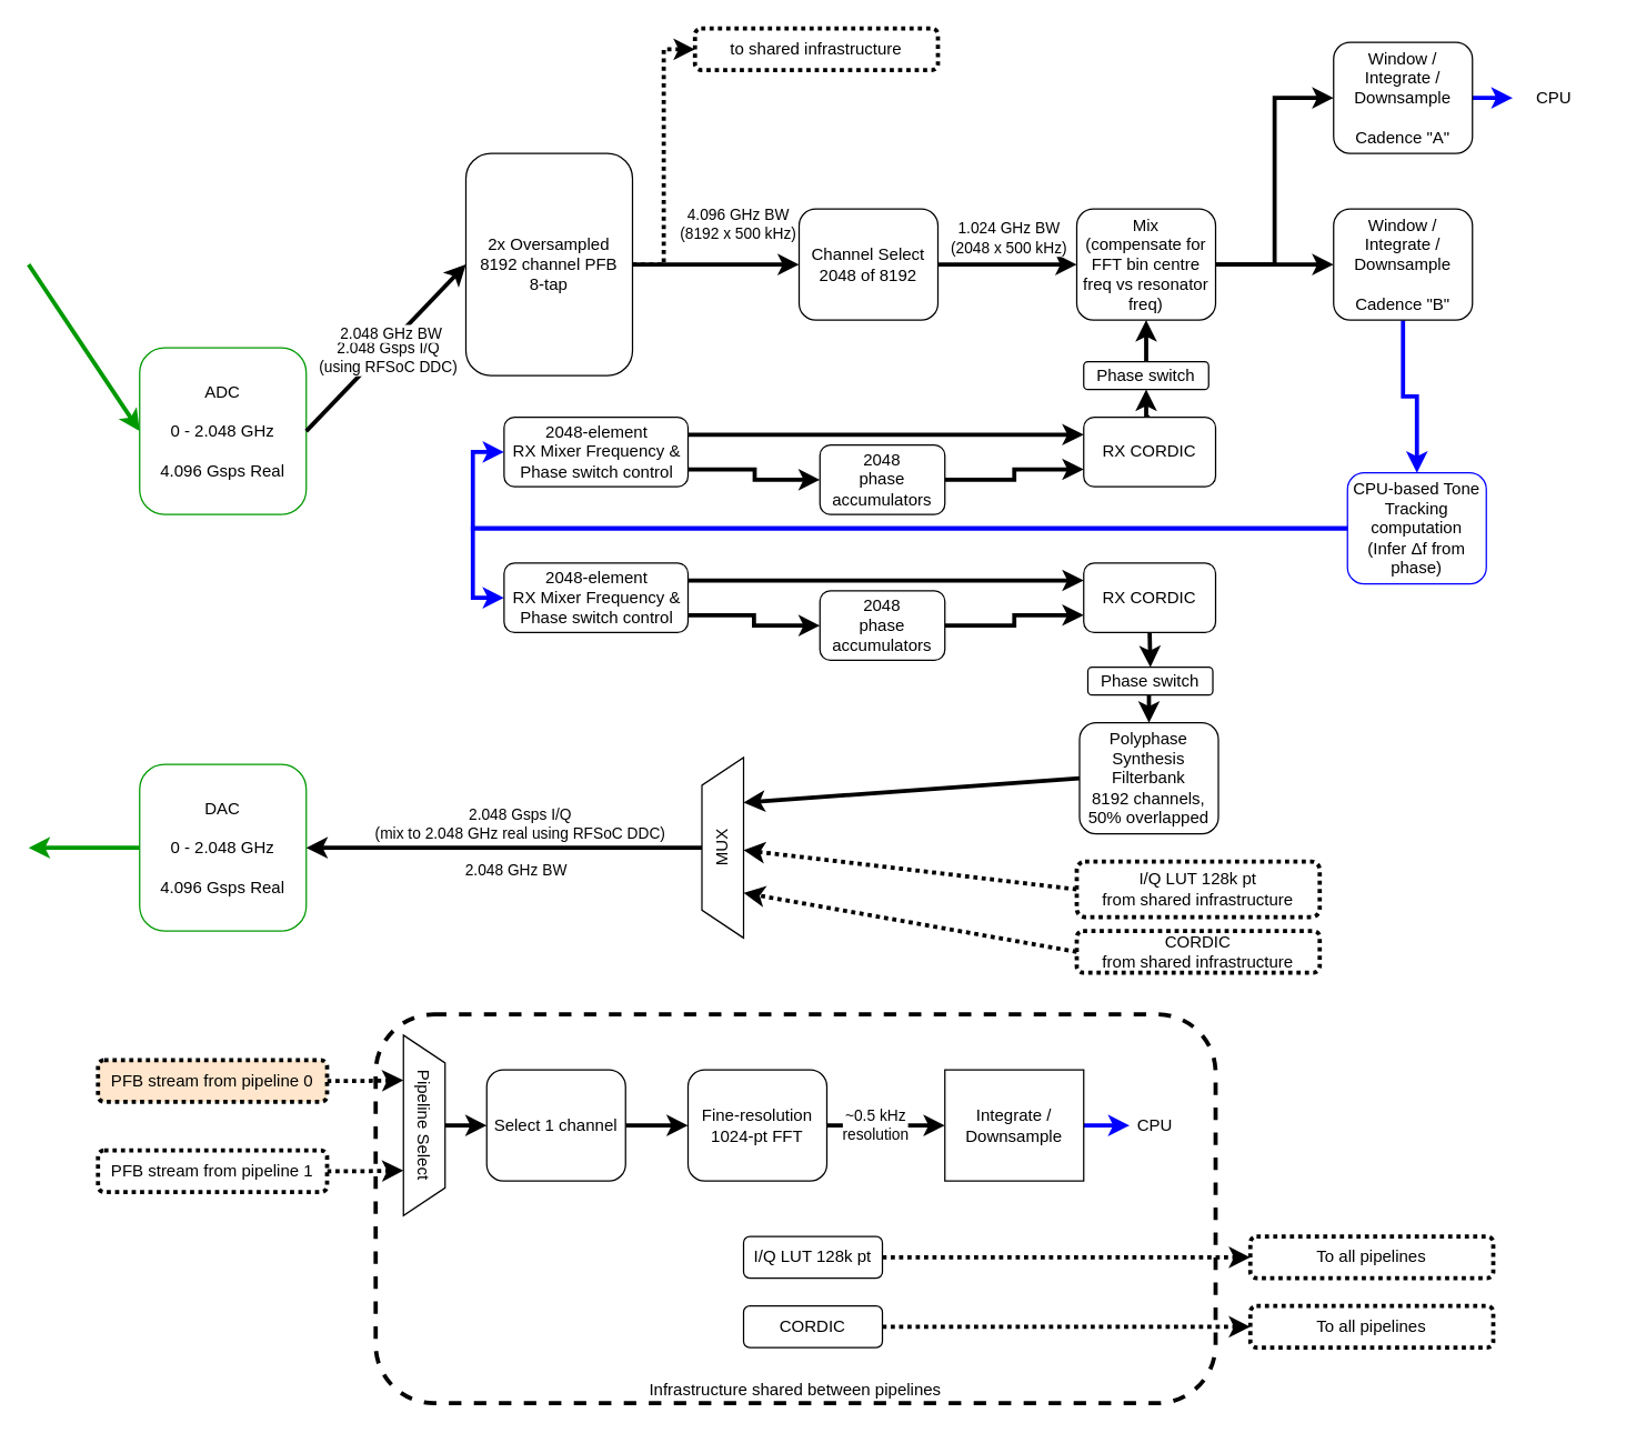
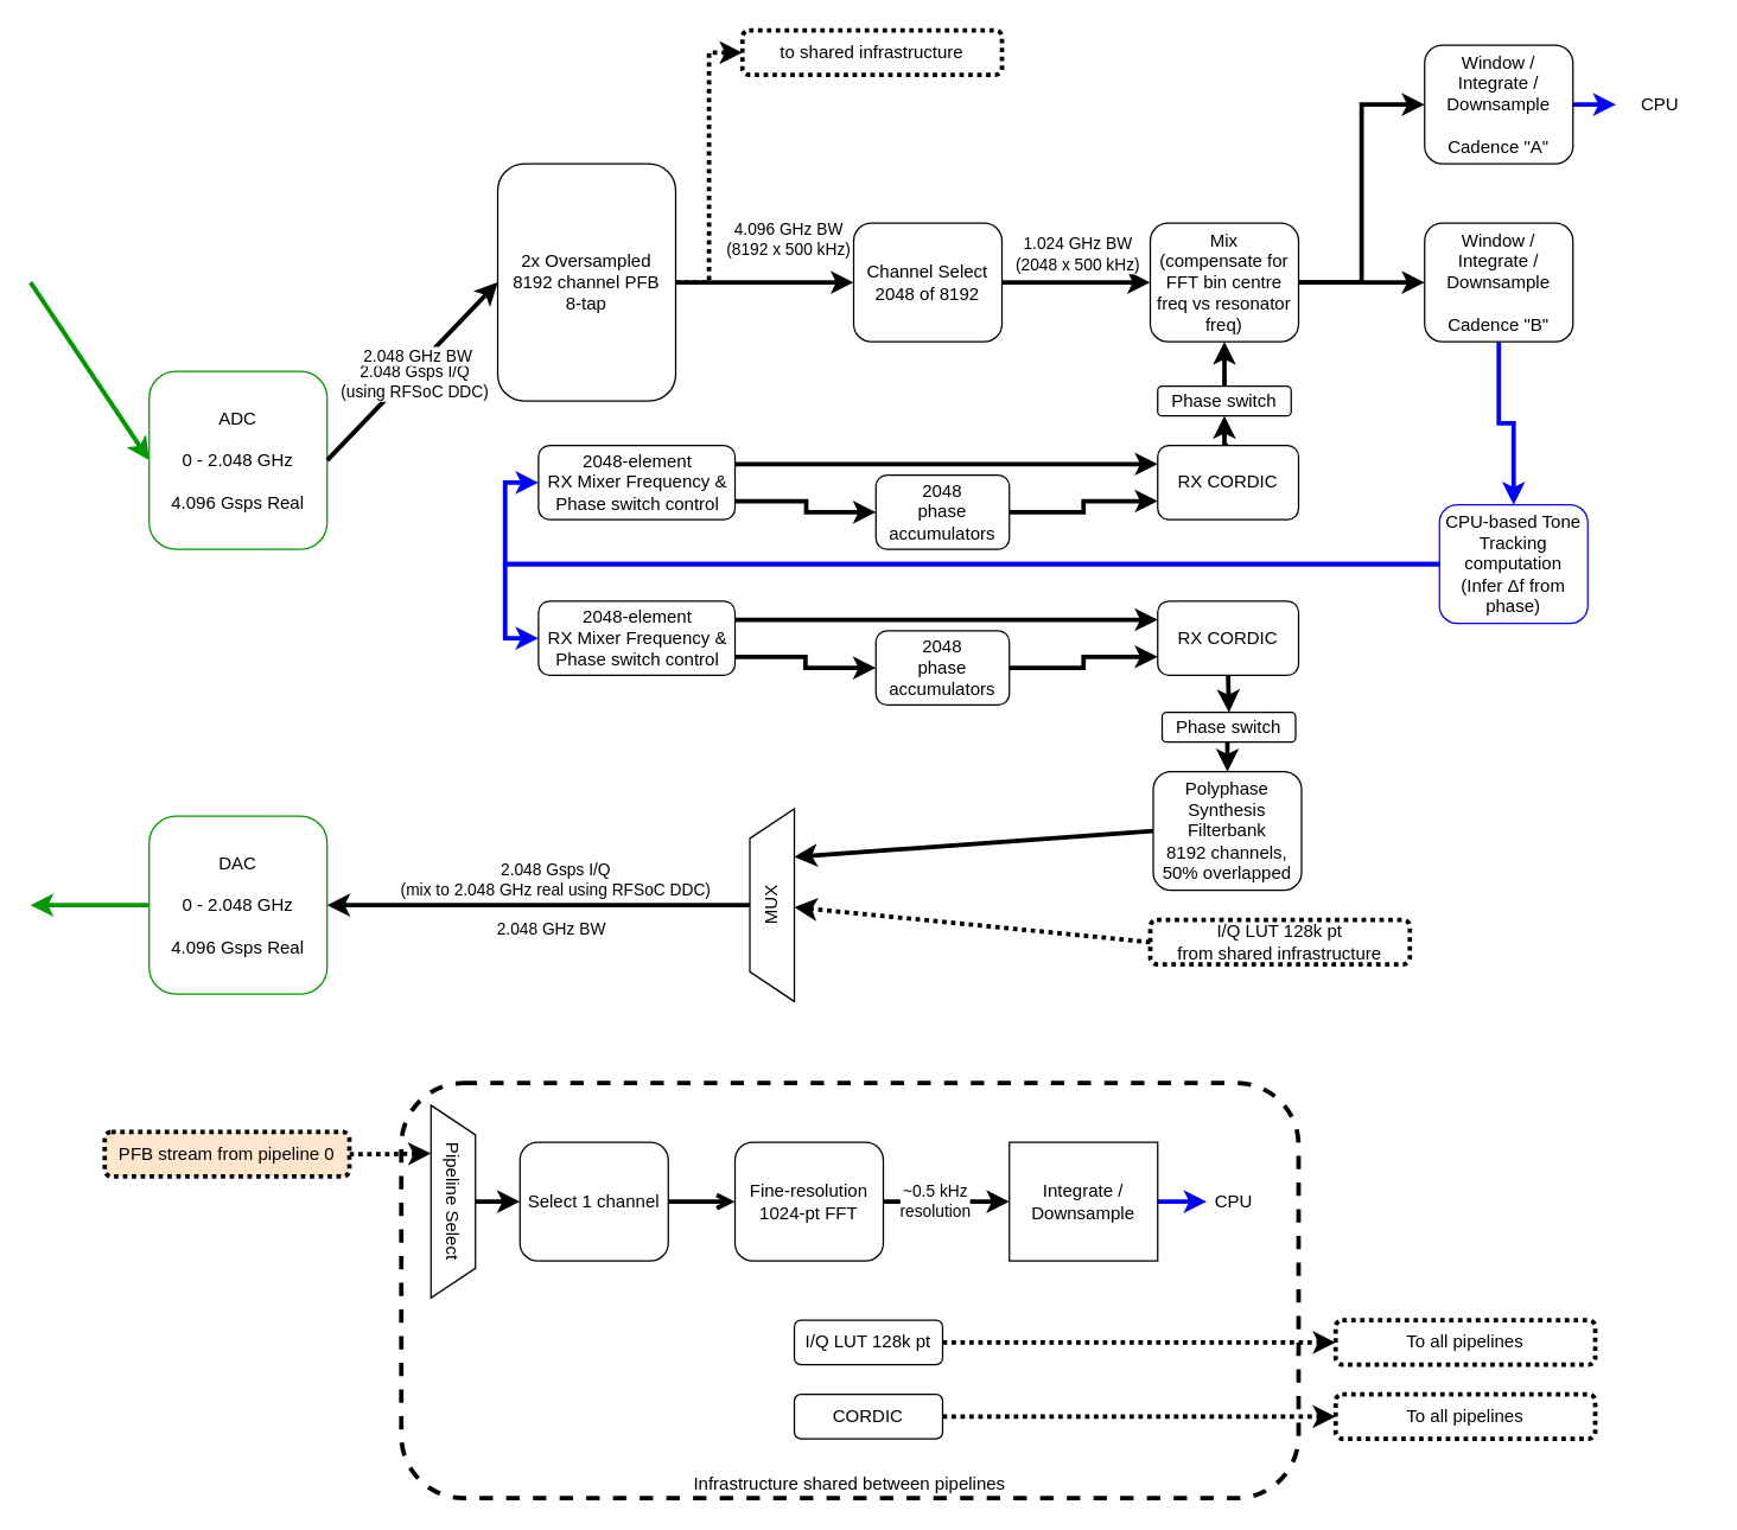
- <mxCell id="42" value="I/Q LUT 128k pt&lt;div&gt;from shared infrastructure&lt;/div&gt;" style="rounded=1;whiteSpace=wrap;html=1;strokeWidth=3;dashed=1;dashPattern=1 1;" vertex="1" parent="1"><mxGeometry x="775" y="620" width="175" height="40" as="geometry" /></mxCell>
+ <mxCell id="42" value="I/Q LUT 128k pt&lt;div&gt;from shared infrastructure&lt;/div&gt;" style="rounded=1;whiteSpace=wrap;html=1;strokeWidth=3;dashed=1;dashPattern=1 1;" vertex="1" parent="1"><mxGeometry x="775" y="620" width="175" height="30" as="geometry" /></mxCell>
- <mxCell id="40" style="edgeStyle=none;rounded=0;orthogonalLoop=1;jettySize=auto;html=1;exitX=0;exitY=0.5;exitDx=0;exitDy=0;entryX=0.25;entryY=1;entryDx=0;entryDy=0;strokeWidth=3;dashed=1;dashPattern=1 1;" edge="1" parent="1" source="39" target="45"><mxGeometry relative="1" as="geometry"><mxPoint x="640" y="735" as="sourcePoint" /></mxGeometry></mxCell>
- <mxCell id="39" value="&lt;div&gt;CORDIC&lt;/div&gt;&lt;div&gt;from shared infrastructure&lt;/div&gt;" style="rounded=1;whiteSpace=wrap;html=1;strokeWidth=3;dashed=1;dashPattern=1 1;" vertex="1" parent="1"><mxGeometry x="775" y="670" width="175" height="30" as="geometry" /></mxCell>
- <mxCell id="31" style="edgeStyle=orthogonalEdgeStyle;rounded=0;orthogonalLoop=1;jettySize=auto;html=1;exitX=1;exitY=0.5;exitDx=0;exitDy=0;strokeWidth=3;" edge="1" parent="1" source="32" target="34"><mxGeometry relative="1" as="geometry" /></mxCell>
+ <mxCell id="31" style="edgeStyle=orthogonalEdgeStyle;rounded=0;orthogonalLoop=1;jettySize=auto;html=1;exitX=1;exitY=0.5;exitDx=0;exitDy=0;strokeWidth=3;endArrow=open;" edge="1" parent="1" source="32" target="34"><mxGeometry relative="1" as="geometry" /></mxCell>
- <mxCell id="60" value="&lt;div&gt;PFB stream from pipeline 1&lt;/div&gt;" style="rounded=1;whiteSpace=wrap;html=1;strokeWidth=3;dashed=1;dashPattern=1 1;" vertex="1" parent="1"><mxGeometry x="70" y="828" width="165" height="30" as="geometry" /></mxCell>
- <mxCell id="59" style="edgeStyle=orthogonalEdgeStyle;rounded=0;orthogonalLoop=1;jettySize=auto;html=1;entryX=0.75;entryY=1;entryDx=0;entryDy=0;strokeWidth=3;dashed=1;dashPattern=1 1;" edge="1" parent="1" source="60" target="62"><mxGeometry relative="1" as="geometry" /></mxCell>
